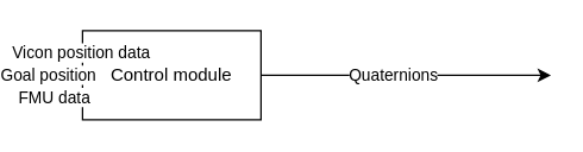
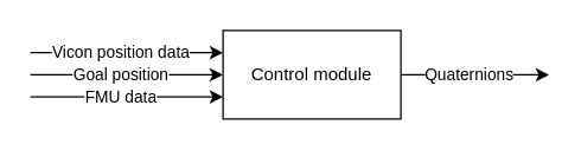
- <mxCell id="2" value="Control module" style="rounded=0;whiteSpace=wrap;html=1;" vertex="1" parent="1"><mxGeometry x="55" y="20" width="120" height="60" as="geometry" /></mxCell>
+ <mxCell id="2" value="Control module" style="rounded=0;whiteSpace=wrap;html=1;" vertex="1" parent="1"><mxGeometry x="150" y="20" width="120" height="60" as="geometry" /></mxCell>
